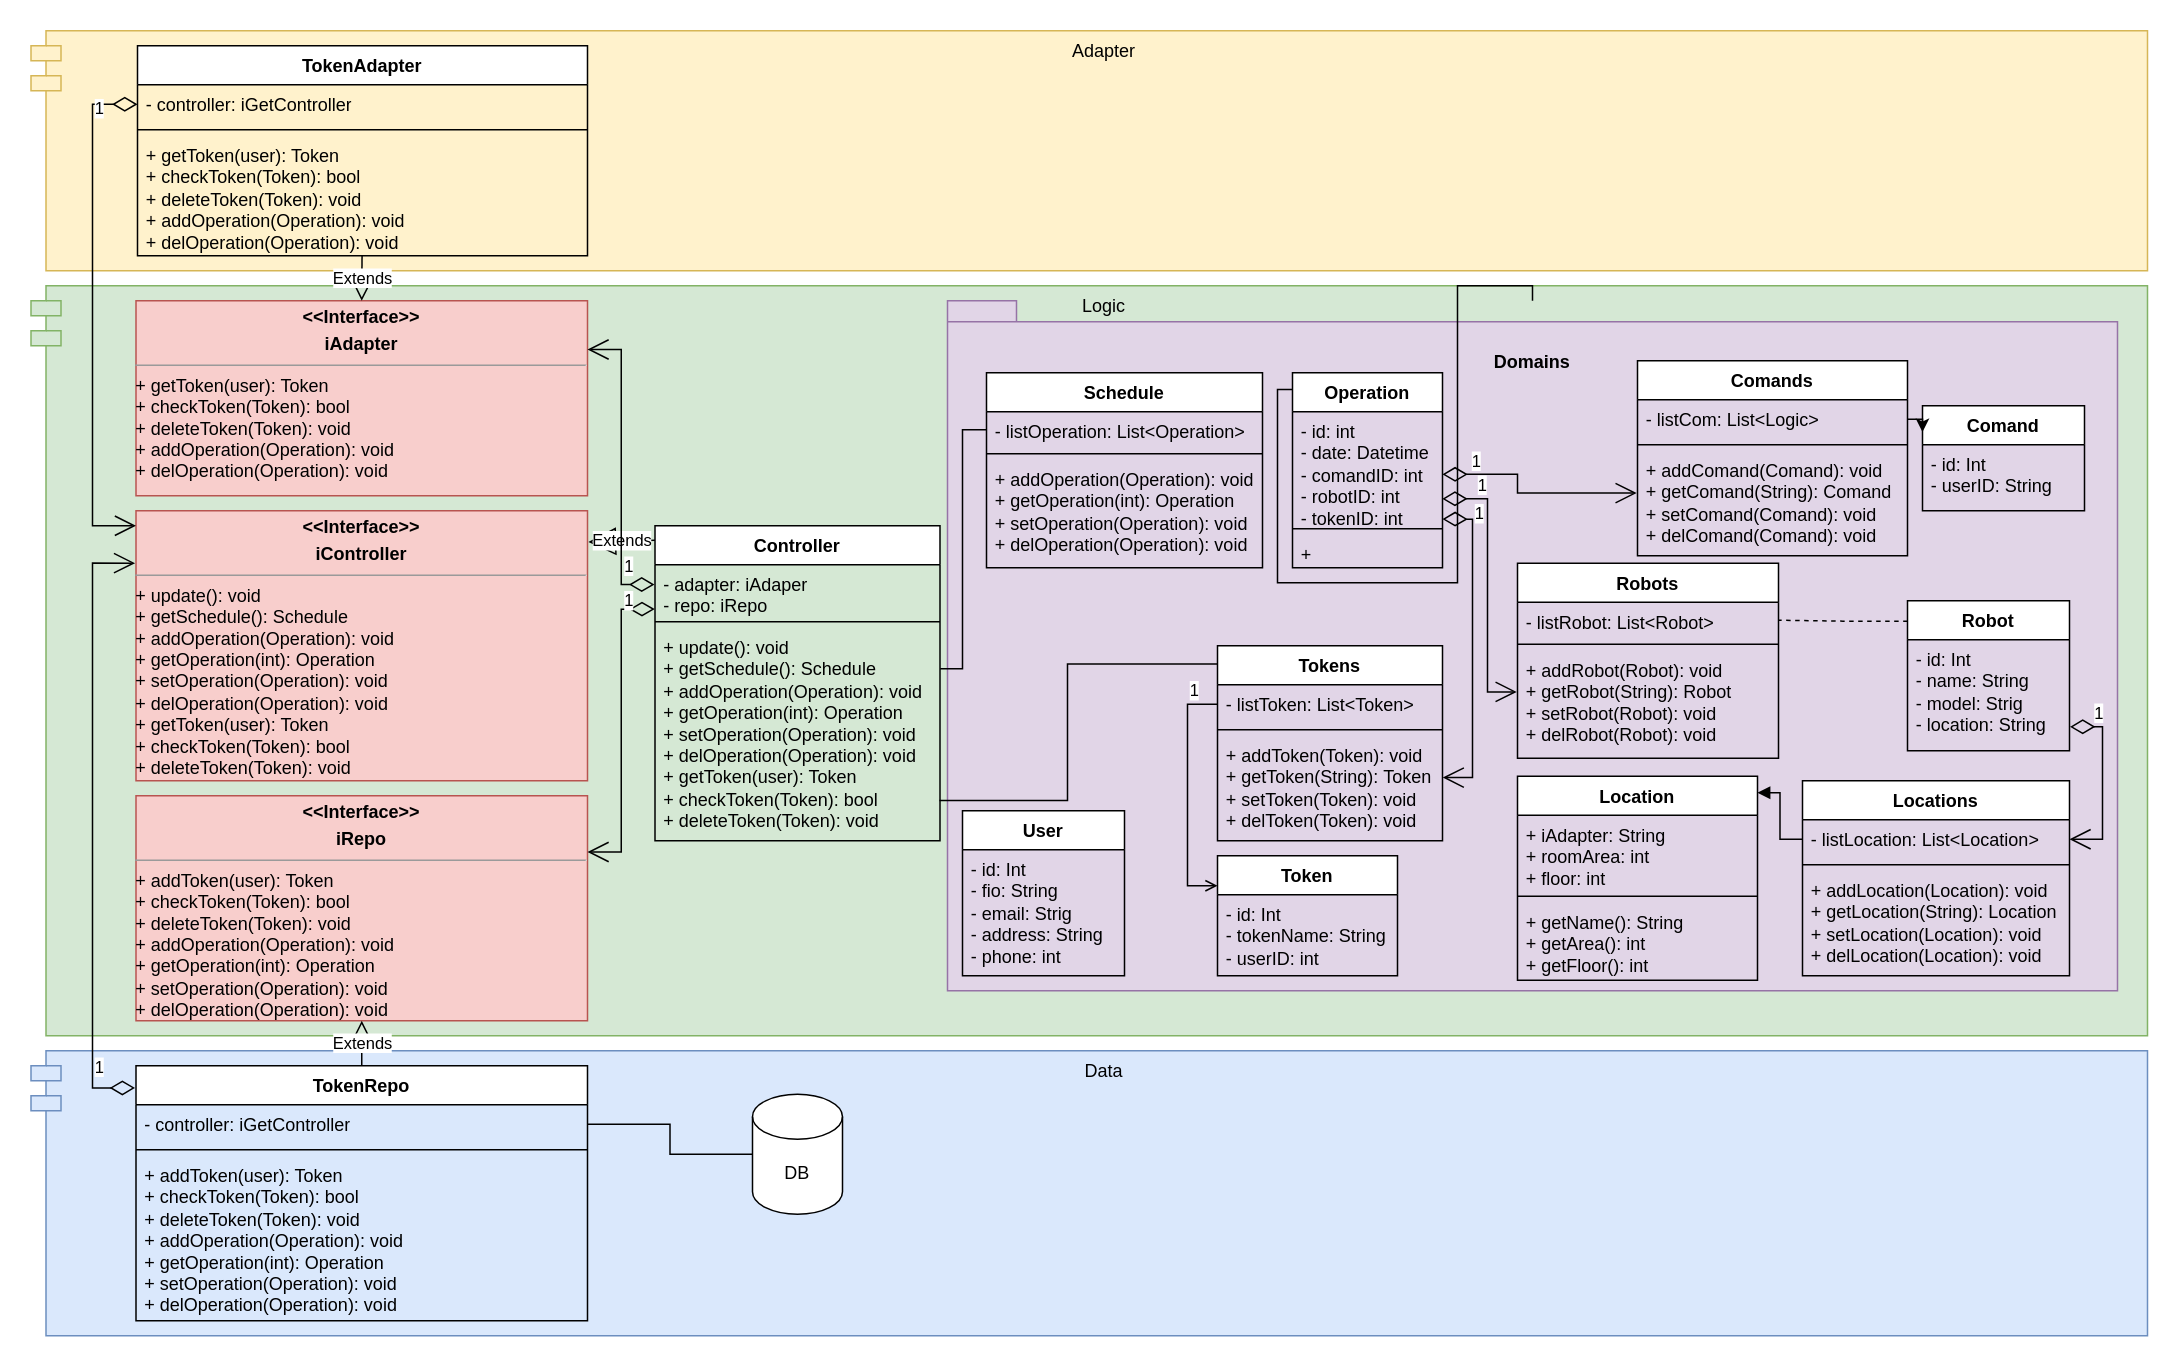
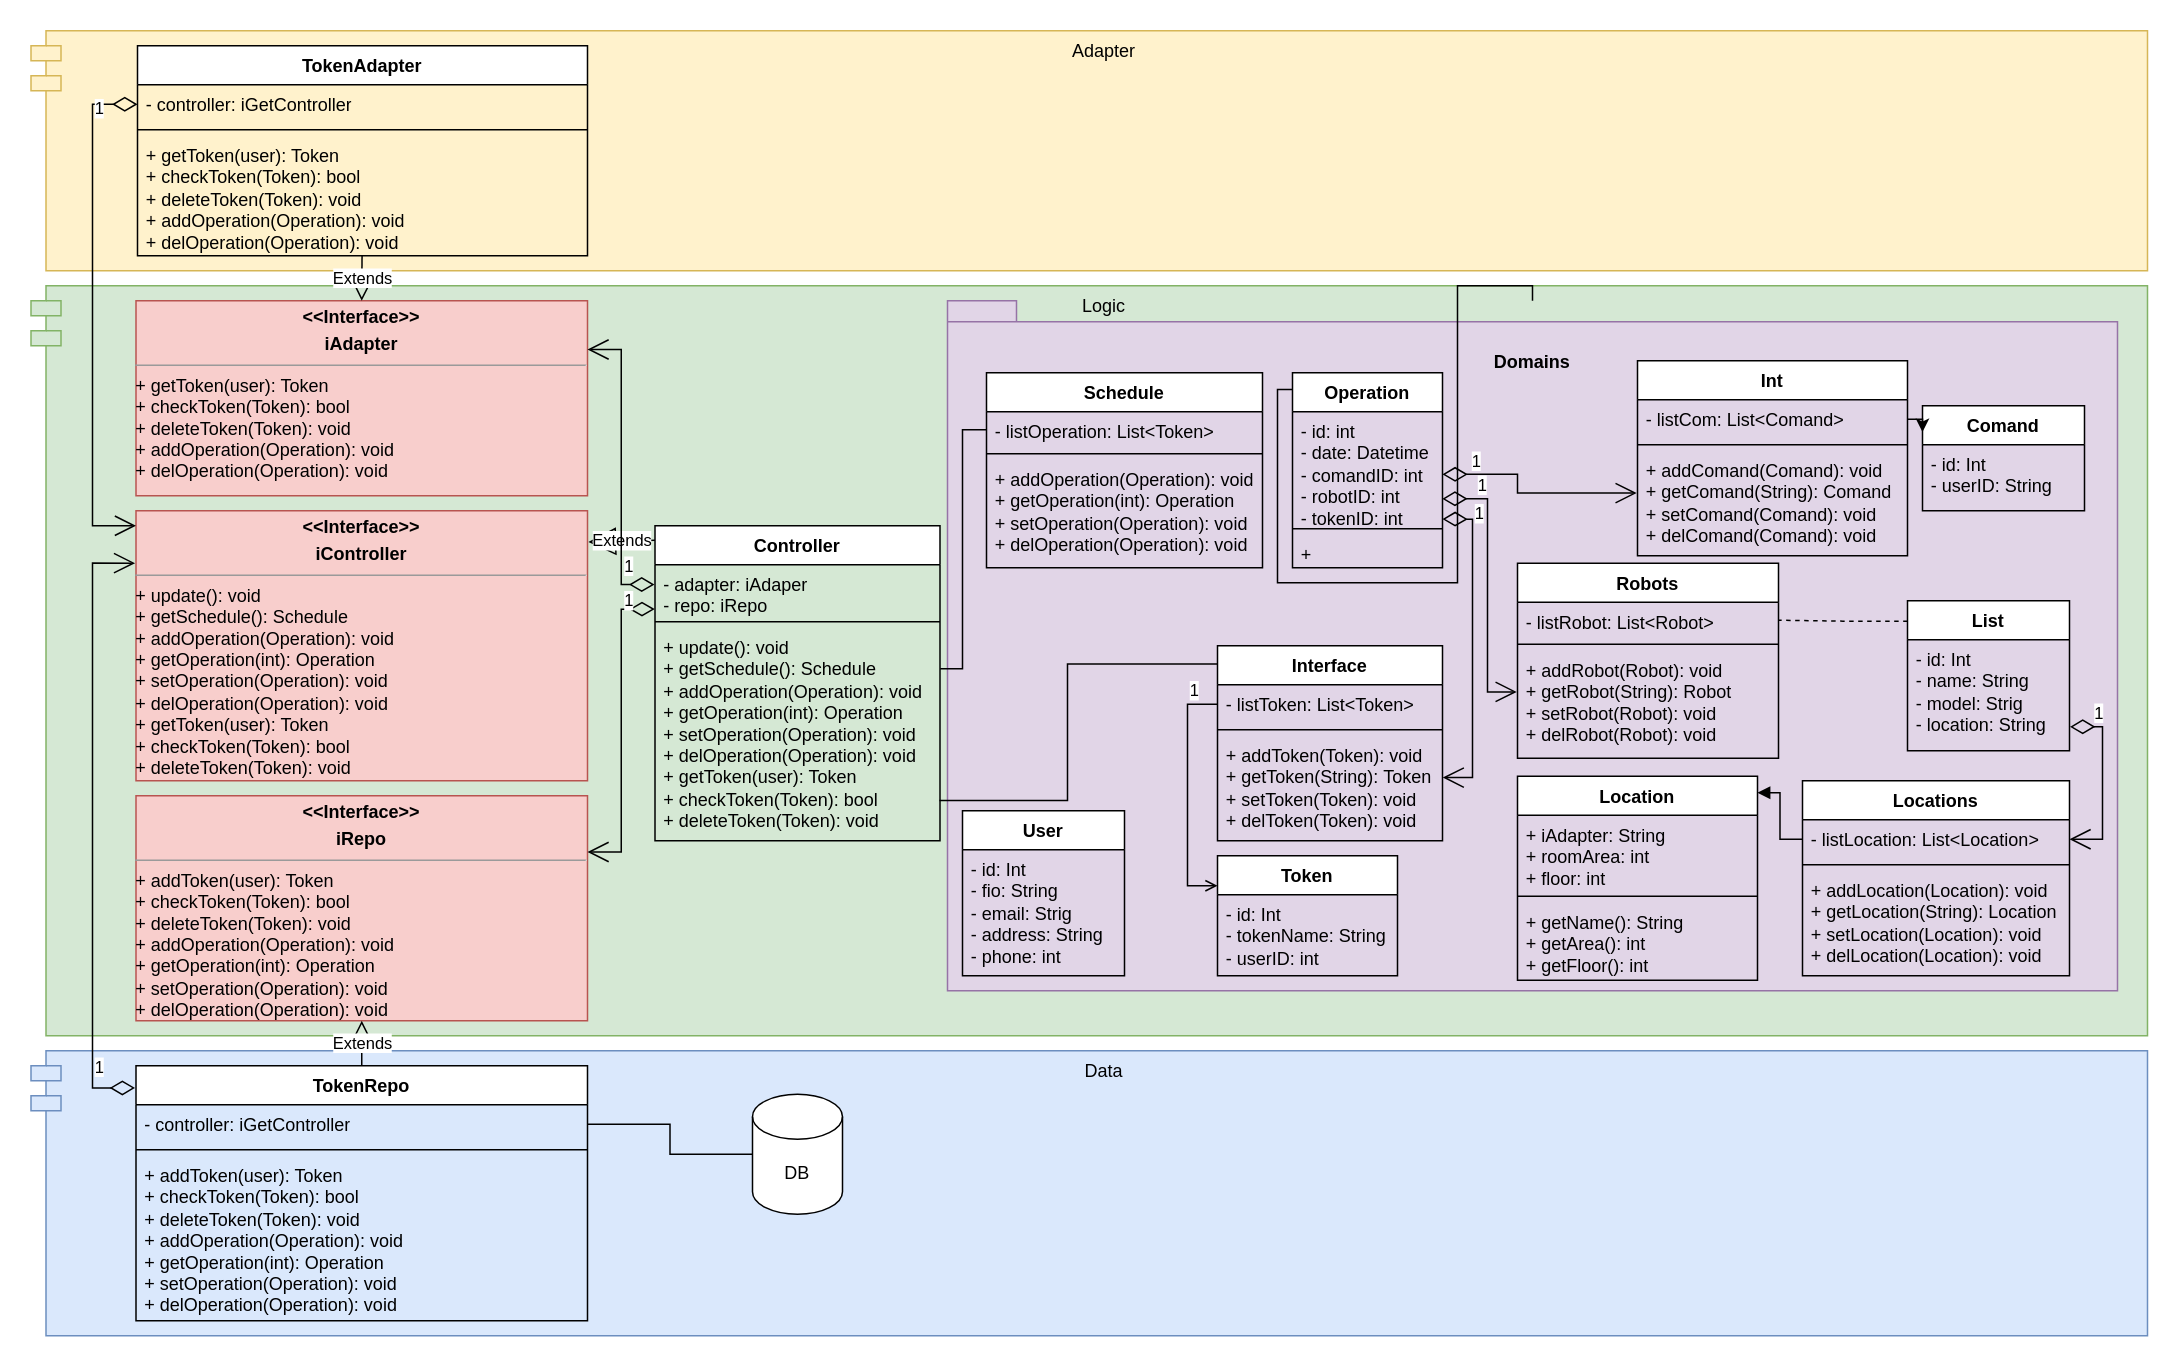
- <mxCell id="49" value="Comands" style="swimlane;fontStyle=1;align=center;verticalAlign=top;childLayout=stackLayout;horizontal=1;startSize=26;horizontalStack=0;resizeParent=1;resizeParentMax=0;resizeLast=0;collapsible=1;marginBottom=0;whiteSpace=wrap;html=1;" vertex="1" parent="1"><mxGeometry x="1091" y="240" width="180" height="130" as="geometry" /></mxCell>
+ <mxCell id="49" value="Int" style="swimlane;fontStyle=1;align=center;verticalAlign=top;childLayout=stackLayout;horizontal=1;startSize=26;horizontalStack=0;resizeParent=1;resizeParentMax=0;resizeLast=0;collapsible=1;marginBottom=0;whiteSpace=wrap;html=1;" vertex="1" parent="1"><mxGeometry x="1091" y="240" width="180" height="130" as="geometry" /></mxCell>
- <mxCell id="50" value="- listCom: List&amp;lt;Logic&amp;gt;" style="text;strokeColor=none;fillColor=none;align=left;verticalAlign=top;spacingLeft=4;spacingRight=4;overflow=hidden;rotatable=0;points=[[0,0.5],[1,0.5]];portConstraint=eastwest;whiteSpace=wrap;html=1;" vertex="1" parent="49"><mxGeometry y="26" width="180" height="26" as="geometry" /></mxCell>
+ <mxCell id="50" value="- listCom: List&amp;lt;Comand&amp;gt;" style="text;strokeColor=none;fillColor=none;align=left;verticalAlign=top;spacingLeft=4;spacingRight=4;overflow=hidden;rotatable=0;points=[[0,0.5],[1,0.5]];portConstraint=eastwest;whiteSpace=wrap;html=1;" vertex="1" parent="49"><mxGeometry y="26" width="180" height="26" as="geometry" /></mxCell>
- <mxCell id="71" value="- listOperation: List&amp;lt;Operation&amp;gt;" style="text;strokeColor=none;fillColor=none;align=left;verticalAlign=top;spacingLeft=4;spacingRight=4;overflow=hidden;rotatable=0;points=[[0,0.5],[1,0.5]];portConstraint=eastwest;whiteSpace=wrap;html=1;" vertex="1" parent="70"><mxGeometry y="26" width="184" height="24" as="geometry" /></mxCell>
+ <mxCell id="71" value="- listOperation: List&amp;lt;Token&amp;gt;" style="text;strokeColor=none;fillColor=none;align=left;verticalAlign=top;spacingLeft=4;spacingRight=4;overflow=hidden;rotatable=0;points=[[0,0.5],[1,0.5]];portConstraint=eastwest;whiteSpace=wrap;html=1;" vertex="1" parent="70"><mxGeometry y="26" width="184" height="24" as="geometry" /></mxCell>
- <mxCell id="55" value="Robot" style="swimlane;fontStyle=1;align=center;verticalAlign=top;childLayout=stackLayout;horizontal=1;startSize=26;horizontalStack=0;resizeParent=1;resizeParentMax=0;resizeLast=0;collapsible=1;marginBottom=0;whiteSpace=wrap;html=1;" vertex="1" parent="1"><mxGeometry x="1271" y="400" width="108" height="100" as="geometry" /></mxCell>
+ <mxCell id="55" value="List" style="swimlane;fontStyle=1;align=center;verticalAlign=top;childLayout=stackLayout;horizontal=1;startSize=26;horizontalStack=0;resizeParent=1;resizeParentMax=0;resizeLast=0;collapsible=1;marginBottom=0;whiteSpace=wrap;html=1;" vertex="1" parent="1"><mxGeometry x="1271" y="400" width="108" height="100" as="geometry" /></mxCell>
- <mxCell id="65" value="Tokens" style="swimlane;fontStyle=1;align=center;verticalAlign=top;childLayout=stackLayout;horizontal=1;startSize=26;horizontalStack=0;resizeParent=1;resizeParentMax=0;resizeLast=0;collapsible=1;marginBottom=0;whiteSpace=wrap;html=1;" vertex="1" parent="1"><mxGeometry x="811" y="430" width="150" height="130" as="geometry" /></mxCell>
+ <mxCell id="65" value="Interface" style="swimlane;fontStyle=1;align=center;verticalAlign=top;childLayout=stackLayout;horizontal=1;startSize=26;horizontalStack=0;resizeParent=1;resizeParentMax=0;resizeLast=0;collapsible=1;marginBottom=0;whiteSpace=wrap;html=1;" vertex="1" parent="1"><mxGeometry x="811" y="430" width="150" height="130" as="geometry" /></mxCell>
